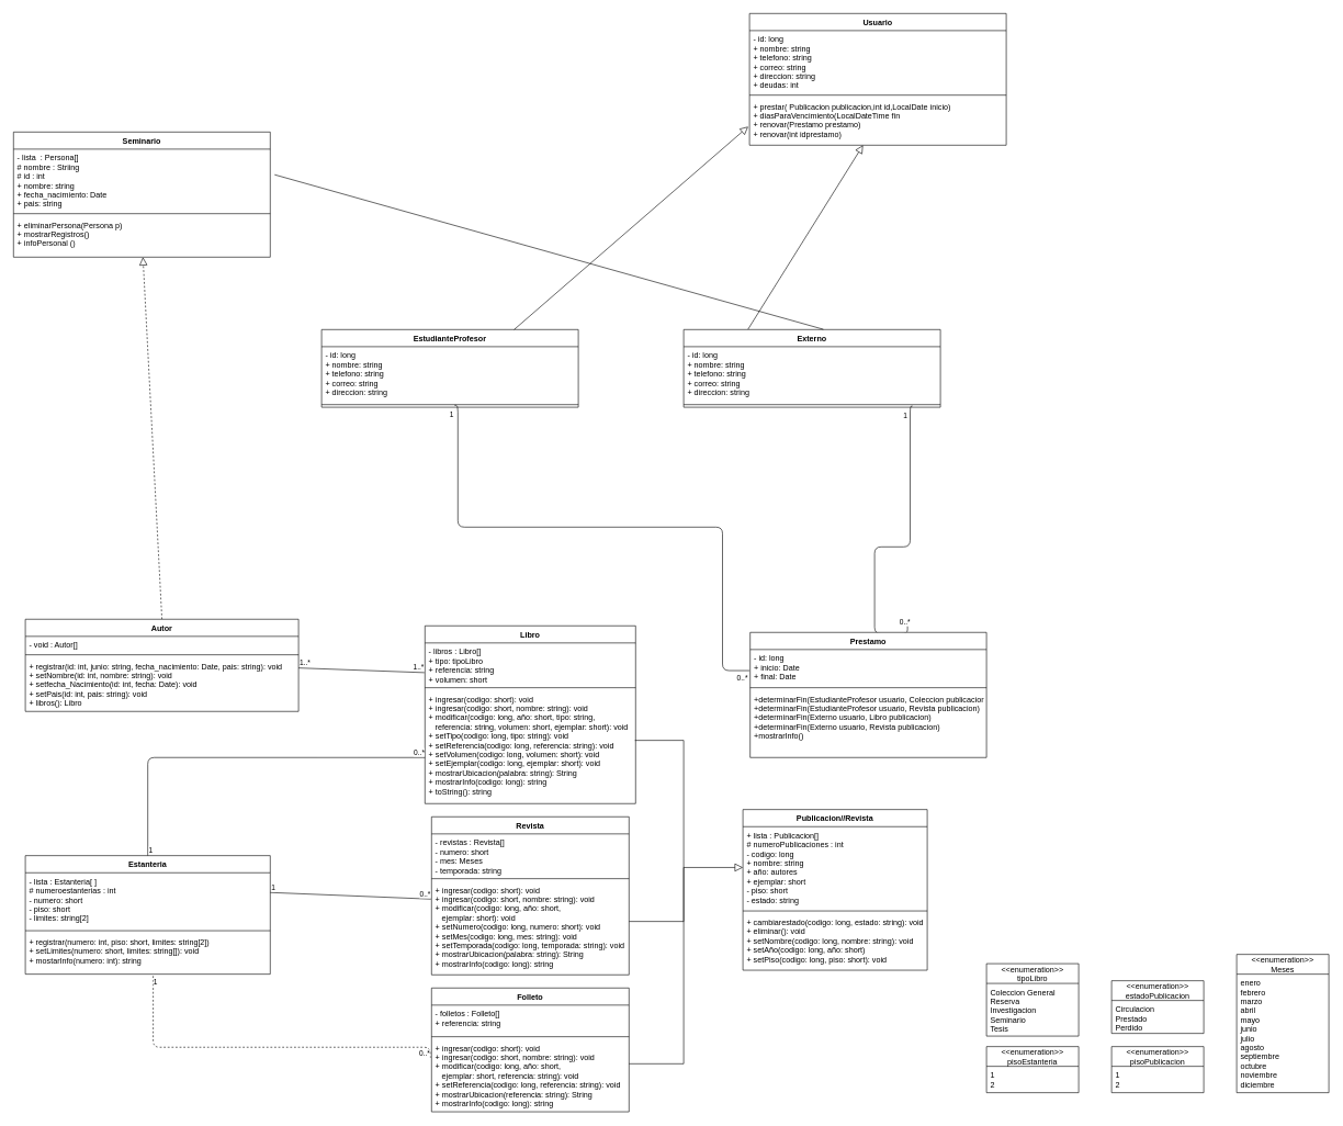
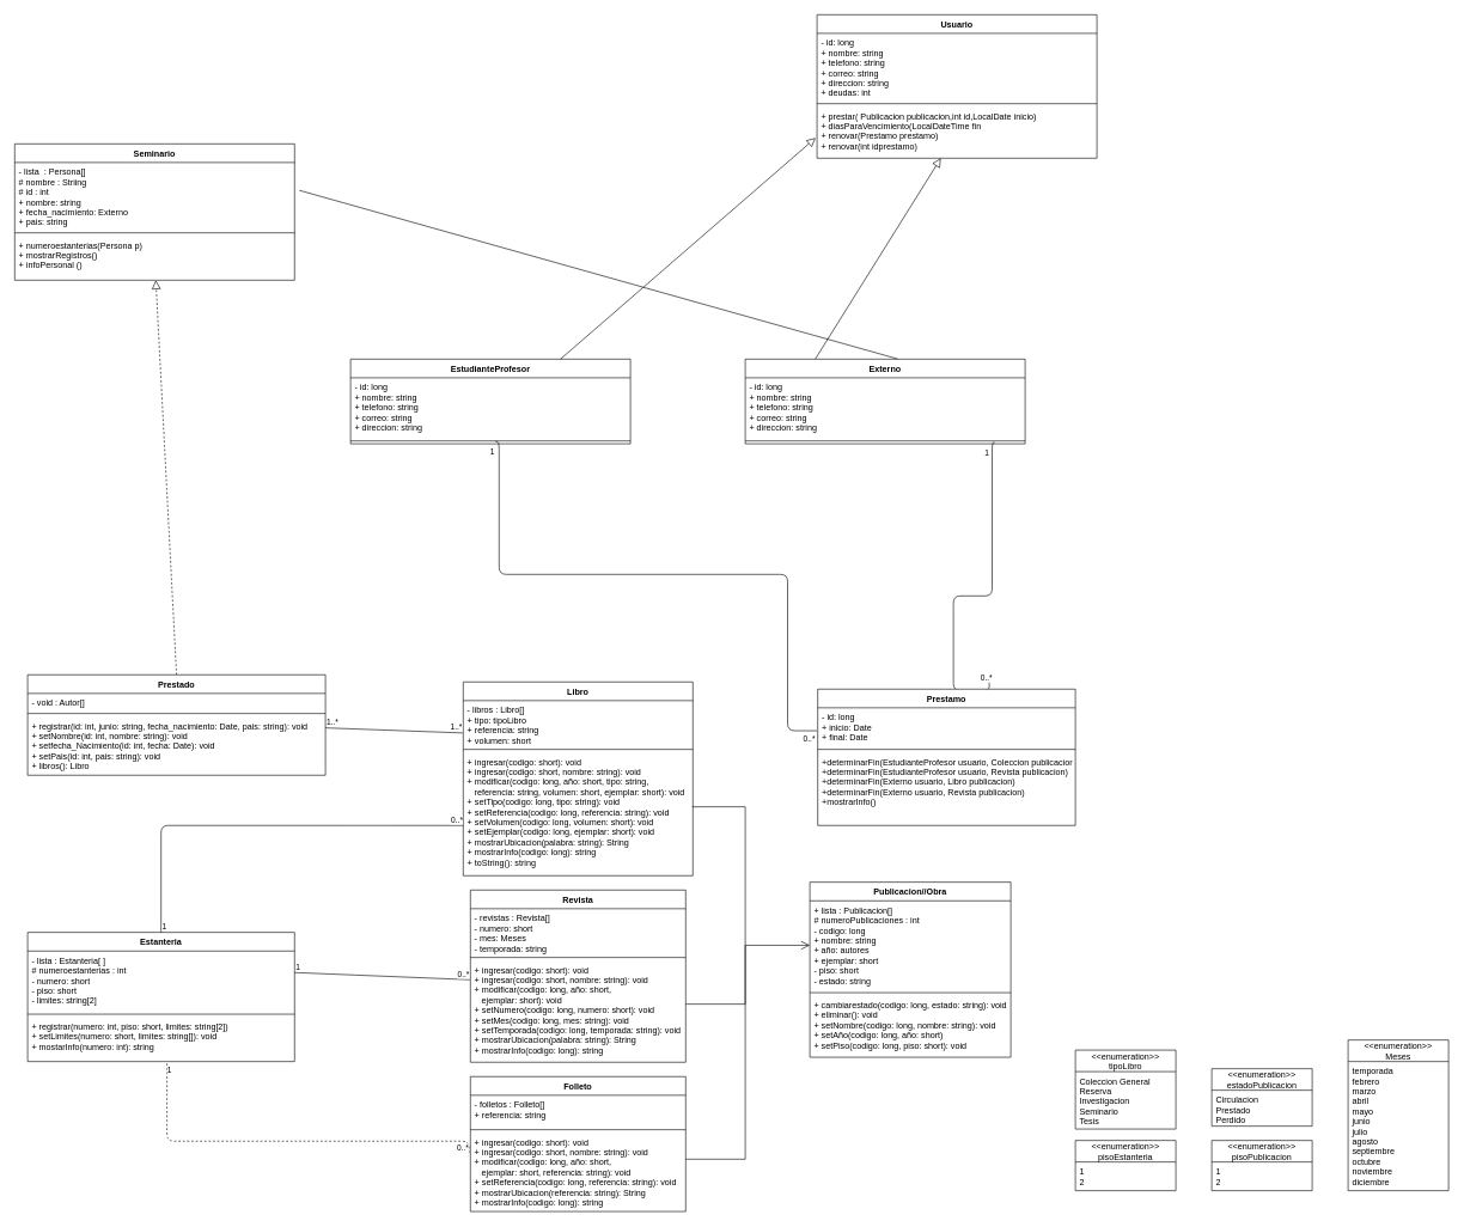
- <mxCell id="70" value="- lista  : Persona[]&#10;# nombre : Striing&#10;# id : int&#10;+ nombre: string&#10;+ fecha_nacimiento: Date&#10;+ pais: string&#10;" style="text;strokeColor=none;fillColor=none;align=left;verticalAlign=top;spacingLeft=4;spacingRight=4;overflow=hidden;rotatable=0;points=[[0,0.5],[1,0.5]];portConstraint=eastwest;" vertex="1" parent="69"><mxGeometry y="26" width="390" height="94" as="geometry" /></mxCell>
+ <mxCell id="70" value="- lista  : Persona[]&#10;# nombre : Striing&#10;# id : int&#10;+ nombre: string&#10;+ fecha_nacimiento: Externo&#10;+ pais: string&#10;" style="text;strokeColor=none;fillColor=none;align=left;verticalAlign=top;spacingLeft=4;spacingRight=4;overflow=hidden;rotatable=0;points=[[0,0.5],[1,0.5]];portConstraint=eastwest;" vertex="1" parent="69"><mxGeometry y="26" width="390" height="94" as="geometry" /></mxCell>
- <mxCell id="72" value="+ eliminarPersona(Persona p)&#10;+ mostrarRegistros()&#10;+ infoPersonal ()" style="text;strokeColor=none;fillColor=none;align=left;verticalAlign=top;spacingLeft=4;spacingRight=4;overflow=hidden;rotatable=0;points=[[0,0.5],[1,0.5]];portConstraint=eastwest;" vertex="1" parent="69"><mxGeometry y="128" width="390" height="62" as="geometry" /></mxCell>
+ <mxCell id="72" value="+ numeroestanterias(Persona p)&#10;+ mostrarRegistros()&#10;+ infoPersonal ()" style="text;strokeColor=none;fillColor=none;align=left;verticalAlign=top;spacingLeft=4;spacingRight=4;overflow=hidden;rotatable=0;points=[[0,0.5],[1,0.5]];portConstraint=eastwest;" vertex="1" parent="69"><mxGeometry y="128" width="390" height="62" as="geometry" /></mxCell>
- <mxCell id="28" value="Autor" style="swimlane;fontStyle=1;align=center;verticalAlign=top;childLayout=stackLayout;horizontal=1;startSize=26;horizontalStack=0;resizeParent=1;resizeParentMax=0;resizeLast=0;collapsible=1;marginBottom=0;" parent="1" vertex="1"><mxGeometry x="38" y="939.92" width="415" height="140" as="geometry" /></mxCell>
+ <mxCell id="28" value="Prestado" style="swimlane;fontStyle=1;align=center;verticalAlign=top;childLayout=stackLayout;horizontal=1;startSize=26;horizontalStack=0;resizeParent=1;resizeParentMax=0;resizeLast=0;collapsible=1;marginBottom=0;" parent="1" vertex="1"><mxGeometry x="38" y="939.92" width="415" height="140" as="geometry" /></mxCell>
- <mxCell id="23" value="Publicacion//Revista" style="swimlane;fontStyle=1;align=center;verticalAlign=top;childLayout=stackLayout;horizontal=1;startSize=26;horizontalStack=0;resizeParent=1;resizeParentMax=0;resizeLast=0;collapsible=1;marginBottom=0;" parent="1" vertex="1"><mxGeometry x="1128" y="1228.92" width="280" height="244" as="geometry" /></mxCell>
+ <mxCell id="23" value="Publicacion//Obra" style="swimlane;fontStyle=1;align=center;verticalAlign=top;childLayout=stackLayout;horizontal=1;startSize=26;horizontalStack=0;resizeParent=1;resizeParentMax=0;resizeLast=0;collapsible=1;marginBottom=0;" parent="1" vertex="1"><mxGeometry x="1128" y="1228.92" width="280" height="244" as="geometry" /></mxCell>
- <mxCell id="33" style="edgeStyle=orthogonalEdgeStyle;rounded=0;orthogonalLoop=1;jettySize=auto;html=1;entryX=0;entryY=0.5;entryDx=0;entryDy=0;endArrow=block;endFill=0;endSize=10;" parent="1" source="22" target="24" edge="1"><mxGeometry relative="1" as="geometry"><Array as="points"><mxPoint x="1038" y="1615" /><mxPoint x="1038" y="1317" /></Array></mxGeometry></mxCell>
+ <mxCell id="33" style="edgeStyle=orthogonalEdgeStyle;rounded=0;orthogonalLoop=1;jettySize=auto;html=1;entryX=0;entryY=0.5;entryDx=0;entryDy=0;endArrow=open;endFill=0;endSize=10;" parent="1" source="22" target="24" edge="1"><mxGeometry relative="1" as="geometry"><Array as="points"><mxPoint x="1038" y="1615" /><mxPoint x="1038" y="1317" /></Array></mxGeometry></mxCell>
- <mxCell id="49" value="enero&#10;febrero&#10;marzo&#10;abril&#10;mayo&#10;junio&#10;julio&#10;agosto&#10;septiembre&#10;octubre&#10;noviembre&#10;diciembre" style="text;strokeColor=none;fillColor=none;align=left;verticalAlign=top;spacingLeft=4;spacingRight=4;overflow=hidden;rotatable=0;points=[[0,0.5],[1,0.5]];portConstraint=eastwest;" parent="48" vertex="1"><mxGeometry y="30" width="140" height="180" as="geometry" /></mxCell>
+ <mxCell id="49" value="temporada&#10;febrero&#10;marzo&#10;abril&#10;mayo&#10;junio&#10;julio&#10;agosto&#10;septiembre&#10;octubre&#10;noviembre&#10;diciembre" style="text;strokeColor=none;fillColor=none;align=left;verticalAlign=top;spacingLeft=4;spacingRight=4;overflow=hidden;rotatable=0;points=[[0,0.5],[1,0.5]];portConstraint=eastwest;" parent="48" vertex="1"><mxGeometry y="30" width="140" height="180" as="geometry" /></mxCell>
